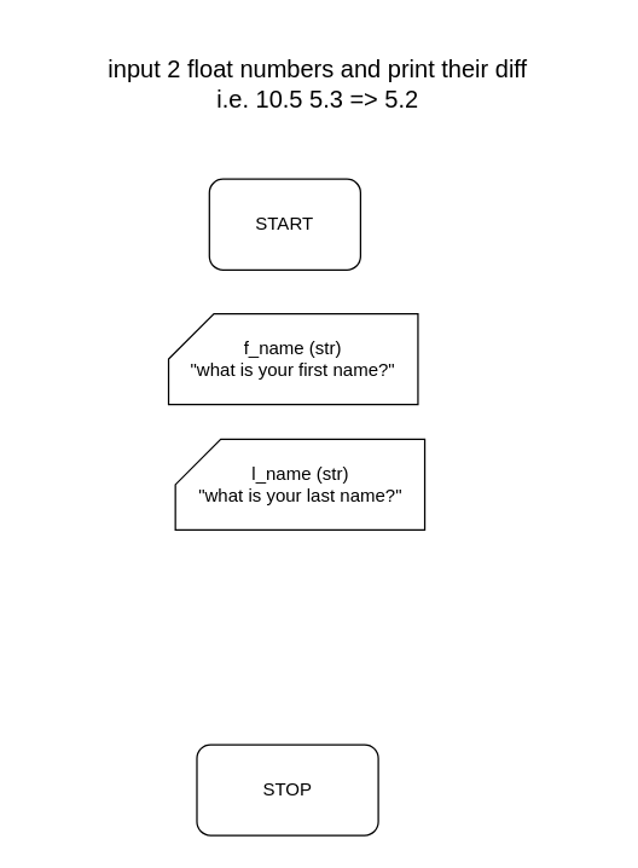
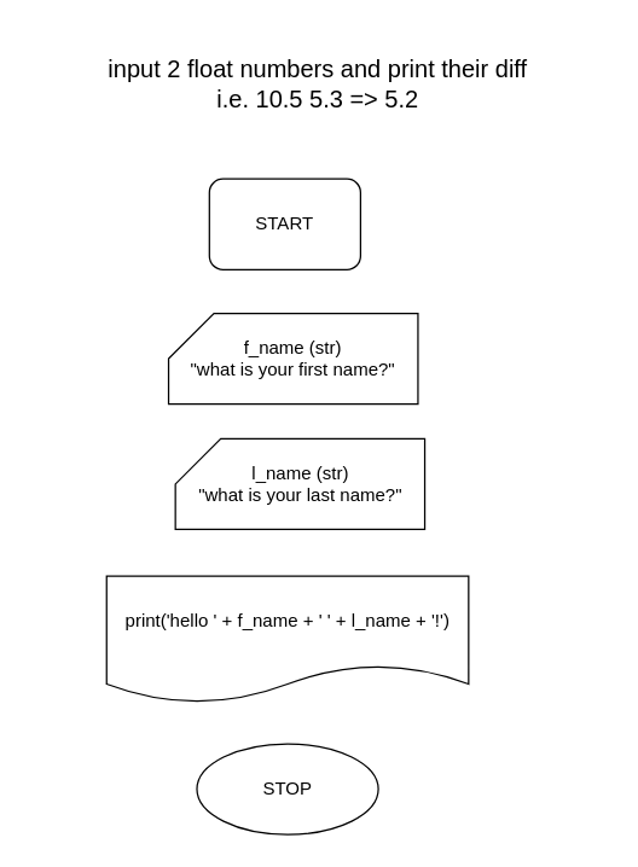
+ <mxCell id="7" value="print('hello ' + f_name + ' ' + l_name + '!')" style="shape=document;whiteSpace=wrap;html=1;boundedLbl=1;" vertex="1" parent="1"><mxGeometry x="70" y="381" width="239.5" height="84" as="geometry" /></mxCell>
- <mxCell id="3" value="STOP" style="rounded=1;whiteSpace=wrap;html=1;" vertex="1" parent="1"><mxGeometry x="129.75" y="492" width="120" height="60" as="geometry" /></mxCell>
+ <mxCell id="3" value="STOP" style="ellipse;whiteSpace=wrap;html=1;" vertex="1" parent="1"><mxGeometry x="129.75" y="492" width="120" height="60" as="geometry" /></mxCell>
